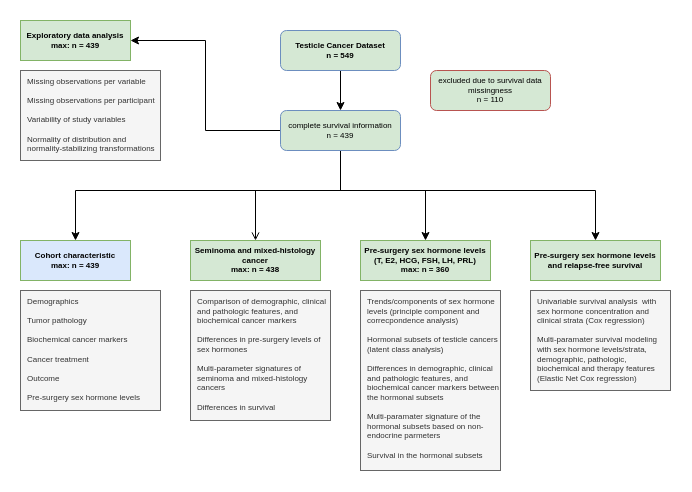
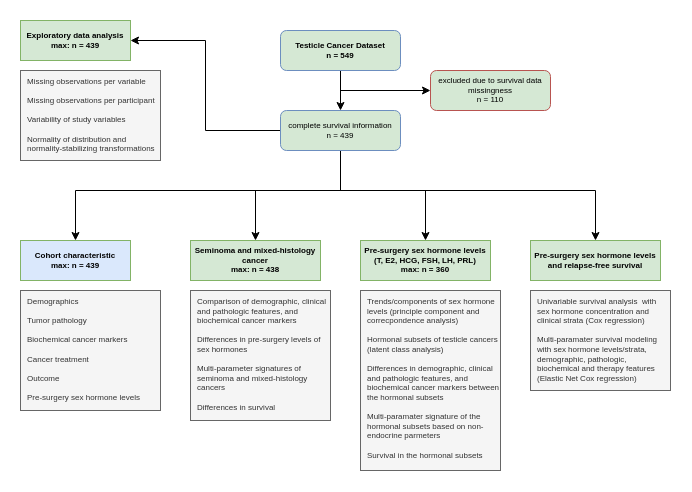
+ <mxCell id="3" style="edgeStyle=orthogonalEdgeStyle;rounded=0;orthogonalLoop=1;jettySize=auto;html=1;entryX=0;entryY=0.5;entryDx=0;entryDy=0;fontSize=8;" edge="1" parent="1" source="4" target="11"><mxGeometry relative="1" as="geometry"><Array as="points"><mxPoint x="340" y="90" /></Array></mxGeometry></mxCell>
- <mxCell id="5" style="edgeStyle=orthogonalEdgeStyle;rounded=0;orthogonalLoop=1;jettySize=auto;html=1;exitX=0.5;exitY=1;exitDx=0;exitDy=0;entryX=0.5;entryY=0;entryDx=0;entryDy=0;fontSize=8;endArrow=open;" edge="1" parent="1" source="10" target="19"><mxGeometry relative="1" as="geometry"><Array as="points"><mxPoint x="340" y="190" /><mxPoint x="255" y="190" /></Array></mxGeometry></mxCell>
+ <mxCell id="5" style="edgeStyle=orthogonalEdgeStyle;rounded=0;orthogonalLoop=1;jettySize=auto;html=1;exitX=0.5;exitY=1;exitDx=0;exitDy=0;entryX=0.5;entryY=0;entryDx=0;entryDy=0;fontSize=8;" edge="1" parent="1" source="10" target="19"><mxGeometry relative="1" as="geometry"><Array as="points"><mxPoint x="340" y="190" /><mxPoint x="255" y="190" /></Array></mxGeometry></mxCell>
